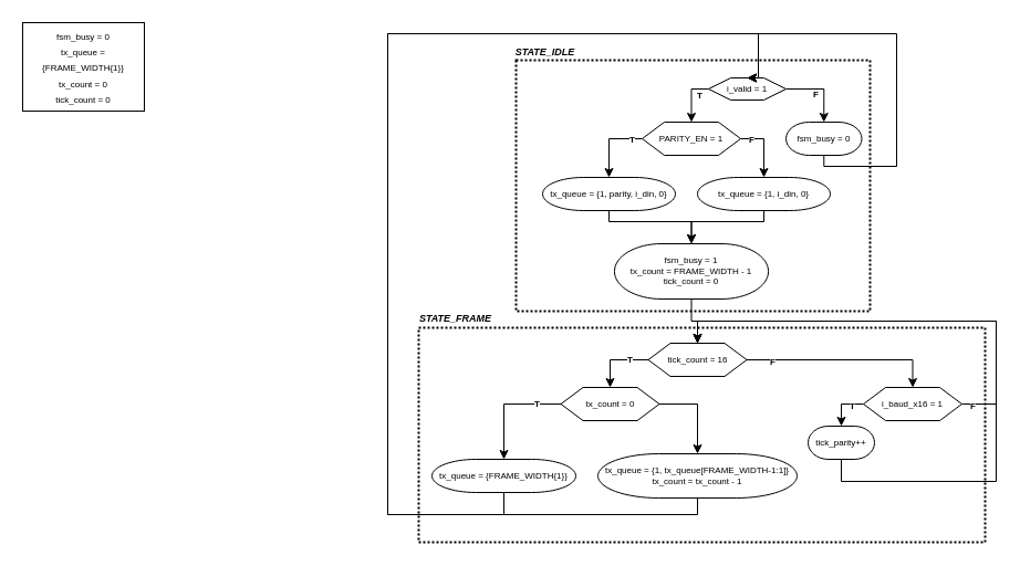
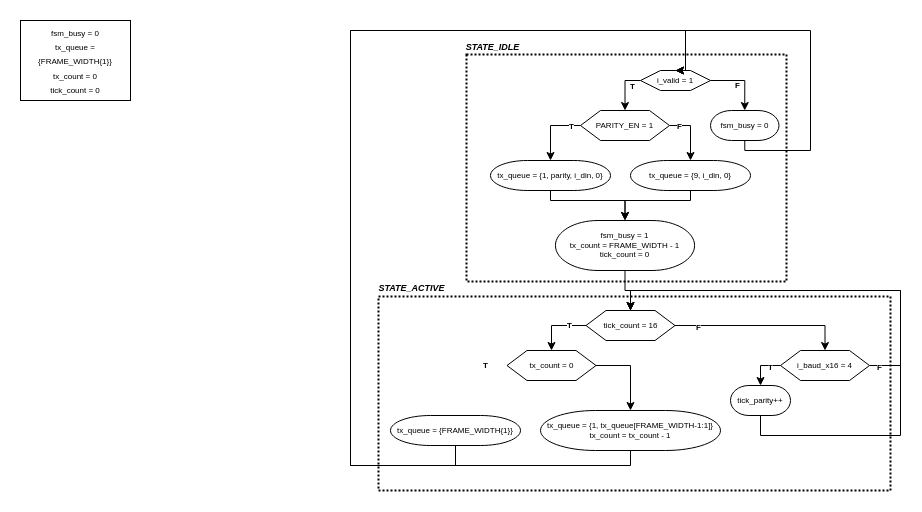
- <mxCell id="17" value="tx_queue = {1, i_din, 0}" style="strokeWidth=1;html=1;shape=mxgraph.flowchart.terminator;whiteSpace=wrap;fontSize=8;" vertex="1" parent="1"><mxGeometry x="630" y="160" width="120" height="30" as="geometry" /></mxCell>
+ <mxCell id="17" value="tx_queue = {9, i_din, 0}" style="strokeWidth=1;html=1;shape=mxgraph.flowchart.terminator;whiteSpace=wrap;fontSize=8;" vertex="1" parent="1"><mxGeometry x="630" y="160" width="120" height="30" as="geometry" /></mxCell>
- <mxCell id="44" value="&lt;b&gt;&lt;i&gt;STATE_FRAME&lt;/i&gt;&lt;/b&gt;" style="text;html=1;align=center;verticalAlign=middle;resizable=0;points=[];autosize=1;strokeColor=none;fillColor=none;fontSize=9;" vertex="1" parent="1"><mxGeometry x="371" y="278" width="80" height="20" as="geometry" /></mxCell>
+ <mxCell id="44" value="&lt;b&gt;&lt;i&gt;STATE_ACTIVE&lt;/i&gt;&lt;/b&gt;" style="text;html=1;align=center;verticalAlign=middle;resizable=0;points=[];autosize=1;strokeColor=none;fillColor=none;fontSize=9;" vertex="1" parent="1"><mxGeometry x="371" y="278" width="80" height="20" as="geometry" /></mxCell>
- <mxCell id="27" style="edgeStyle=orthogonalEdgeStyle;rounded=0;orthogonalLoop=1;jettySize=auto;html=1;exitX=0;exitY=0.5;exitDx=0;exitDy=0;entryX=0.5;entryY=0;entryDx=0;entryDy=0;entryPerimeter=0;fontSize=8;" edge="1" parent="1" source="28" target="30"><mxGeometry relative="1" as="geometry" /></mxCell>
- <mxCell id="37" value="i_baud_x16 = 1" style="shape=hexagon;perimeter=hexagonPerimeter2;whiteSpace=wrap;html=1;fixedSize=1;fontSize=8;" vertex="1" parent="1"><mxGeometry x="780" y="350" width="89" height="30" as="geometry" /></mxCell>
+ <mxCell id="37" value="i_baud_x16 = 4" style="shape=hexagon;perimeter=hexagonPerimeter2;whiteSpace=wrap;html=1;fixedSize=1;fontSize=8;" vertex="1" parent="1"><mxGeometry x="780" y="350" width="89" height="30" as="geometry" /></mxCell>
